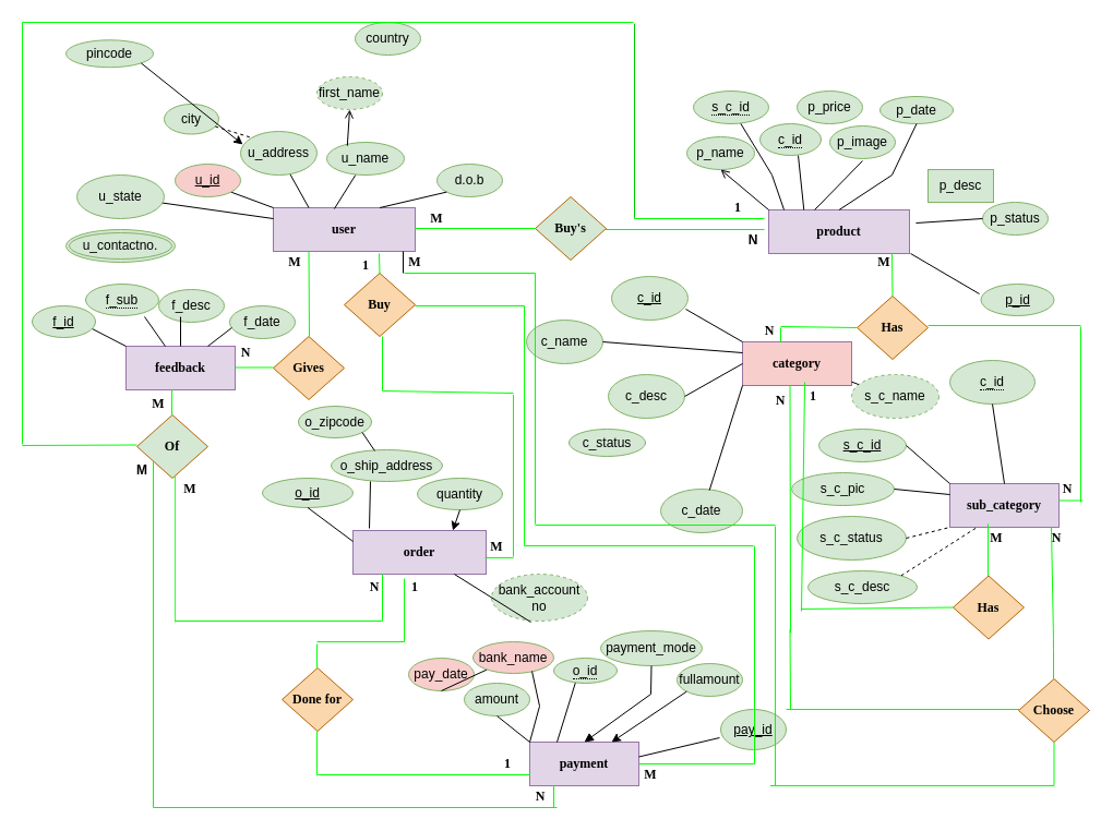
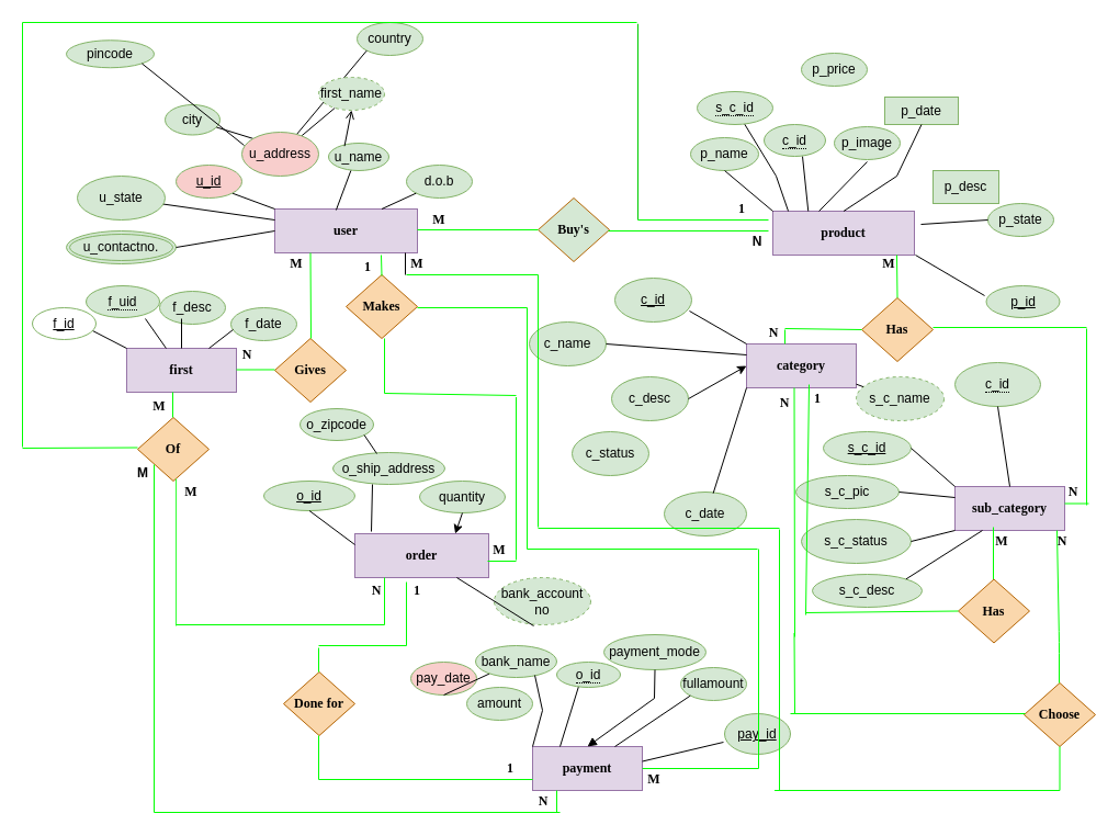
- <mxCell id="7" value="p_price" style="ellipse;whiteSpace=wrap;html=1;align=center;fillColor=#d5e8d4;strokeColor=#82b366;" parent="1" vertex="1"><mxGeometry x="730" y="83" width="60" height="30" as="geometry" /></mxCell>
+ <mxCell id="7" value="p_price" style="ellipse;whiteSpace=wrap;html=1;align=center;fillColor=#d5e8d4;strokeColor=#82b366;" parent="1" vertex="1"><mxGeometry x="730" y="48" width="60" height="30" as="geometry" /></mxCell>
- <mxCell id="53" value="p_date" style="ellipse;whiteSpace=wrap;html=1;align=center;fillColor=#d5e8d4;strokeColor=#82b366;" parent="1" vertex="1"><mxGeometry x="806" y="88" width="67" height="25" as="geometry" /></mxCell>
+ <mxCell id="53" value="p_date" style="whiteSpace=wrap;html=1;align=center;fillColor=#d5e8d4;strokeColor=#82b366;rounded=0;" parent="1" vertex="1"><mxGeometry x="806" y="88" width="67" height="25" as="geometry" /></mxCell>
+ <mxCell id="19" value="" style="endArrow=none;html=1;rounded=0;exitX=0;exitY=1;exitDx=0;exitDy=0;" parent="1" source="17" target="24" edge="1"><mxGeometry relative="1" as="geometry"><mxPoint x="340" y="60" as="sourcePoint" /><mxPoint x="500" y="60" as="targetPoint" /></mxGeometry></mxCell>
- <mxCell id="22" value="" style="endArrow=classic;html=1;rounded=0;entryX=0.029;entryY=0.3;entryDx=0;entryDy=0;entryPerimeter=0;exitX=1;exitY=1;exitDx=0;exitDy=0;" parent="1" source="20" target="24" edge="1"><mxGeometry relative="1" as="geometry"><mxPoint x="60" y="40" as="sourcePoint" /><mxPoint x="130" y="40" as="targetPoint" /></mxGeometry></mxCell>
+ <mxCell id="22" value="" style="endArrow=none;html=1;rounded=0;entryX=0.029;entryY=0.3;entryDx=0;entryDy=0;entryPerimeter=0;exitX=1;exitY=1;exitDx=0;exitDy=0;" parent="1" source="20" target="24" edge="1"><mxGeometry relative="1" as="geometry"><mxPoint x="60" y="40" as="sourcePoint" /><mxPoint x="130" y="40" as="targetPoint" /></mxGeometry></mxCell>
- <mxCell id="18" value="" style="endArrow=none;html=1;rounded=0;entryX=0;entryY=0;entryDx=0;entryDy=0;dashed=1;" parent="1" source="15" target="24" edge="1"><mxGeometry relative="1" as="geometry"><mxPoint x="150" y="40" as="sourcePoint" /><mxPoint x="310" y="40" as="targetPoint" /></mxGeometry></mxCell>
+ <mxCell id="18" value="" style="endArrow=none;html=1;rounded=0;entryX=0;entryY=0;entryDx=0;entryDy=0;" parent="1" source="15" target="24" edge="1"><mxGeometry relative="1" as="geometry"><mxPoint x="150" y="40" as="sourcePoint" /><mxPoint x="310" y="40" as="targetPoint" /></mxGeometry></mxCell>
- <mxCell id="24" value="u_address" style="ellipse;whiteSpace=wrap;html=1;align=center;fillColor=#d5e8d4;strokeColor=#82b366;" parent="1" vertex="1"><mxGeometry x="220" y="120" width="70" height="40" as="geometry" /></mxCell>
+ <mxCell id="24" value="u_address" style="ellipse;whiteSpace=wrap;html=1;align=center;fillColor=#f8cecc;strokeColor=#82b366;" parent="1" vertex="1"><mxGeometry x="220" y="120" width="70" height="40" as="geometry" /></mxCell>
- <mxCell id="4" value="u_name" style="ellipse;whiteSpace=wrap;html=1;align=center;fillColor=#d5e8d4;strokeColor=#82b366;" parent="1" vertex="1"><mxGeometry x="299" y="130" width="71" height="30" as="geometry" /></mxCell>
+ <mxCell id="4" value="u_name" style="ellipse;whiteSpace=wrap;html=1;align=center;fillColor=#d5e8d4;strokeColor=#82b366;" parent="1" vertex="1"><mxGeometry x="299" y="130" width="55" height="25" as="geometry" /></mxCell>
- <mxCell id="11" value="" style="endArrow=open;html=1;rounded=0;exitX=0;exitY=0;exitDx=0;exitDy=0;entryX=0.5;entryY=1;entryDx=0;entryDy=0;" parent="1" source="3" target="6" edge="1"><mxGeometry relative="1" as="geometry"><mxPoint x="640" y="120" as="sourcePoint" /><mxPoint x="720" y="170" as="targetPoint" /></mxGeometry></mxCell>
+ <mxCell id="11" value="" style="endArrow=none;html=1;rounded=0;exitX=0;exitY=0;exitDx=0;exitDy=0;entryX=0.5;entryY=1;entryDx=0;entryDy=0;" parent="1" source="3" target="6" edge="1"><mxGeometry relative="1" as="geometry"><mxPoint x="640" y="120" as="sourcePoint" /><mxPoint x="720" y="170" as="targetPoint" /></mxGeometry></mxCell>
- <mxCell id="5" value="d.o.b" style="ellipse;whiteSpace=wrap;html=1;align=center;fillColor=#d5e8d4;strokeColor=#82b366;" parent="1" vertex="1"><mxGeometry x="400" y="150" width="60" height="30" as="geometry" /></mxCell>
+ <mxCell id="5" value="d.o.b" style="ellipse;whiteSpace=wrap;html=1;align=center;fillColor=#d5e8d4;strokeColor=#82b366;" parent="1" vertex="1"><mxGeometry x="370" y="150" width="60" height="30" as="geometry" /></mxCell>
- <mxCell id="16" value="" style="endArrow=none;html=1;rounded=0;entryX=0.25;entryY=0;entryDx=0;entryDy=0;" parent="1" source="24" target="2" edge="1"><mxGeometry relative="1" as="geometry"><mxPoint x="260" y="130" as="sourcePoint" /><mxPoint x="420" y="130" as="targetPoint" /></mxGeometry></mxCell>
+ <mxCell id="16" value="" style="endArrow=none;html=1;rounded=0;" parent="1" source="24" target="21" edge="1"><mxGeometry relative="1" as="geometry"><mxPoint x="260" y="130" as="sourcePoint" /><mxPoint x="420" y="130" as="targetPoint" /></mxGeometry></mxCell>
- <mxCell id="51" value="p_status" style="ellipse;whiteSpace=wrap;html=1;align=center;fillColor=#d5e8d4;strokeColor=#82b366;" parent="1" vertex="1"><mxGeometry x="900" y="185" width="60" height="30" as="geometry" /></mxCell>
+ <mxCell id="51" value="p_state" style="ellipse;whiteSpace=wrap;html=1;align=center;fillColor=#d5e8d4;strokeColor=#82b366;" parent="1" vertex="1"><mxGeometry x="900" y="185" width="60" height="30" as="geometry" /></mxCell>
+ <mxCell id="29" value="" style="endArrow=none;html=1;rounded=0;exitX=1;exitY=0.5;exitDx=0;exitDy=0;entryX=0;entryY=0.5;entryDx=0;entryDy=0;" parent="1" source="28" target="2" edge="1"><mxGeometry relative="1" as="geometry"><mxPoint x="110" y="220" as="sourcePoint" /><mxPoint x="270" y="220" as="targetPoint" /></mxGeometry></mxCell>
- <mxCell id="93" value="&lt;span style=&quot;border-bottom: 1px dotted&quot;&gt;f_sub&lt;/span&gt;" style="ellipse;whiteSpace=wrap;html=1;align=center;fillColor=#d5e8d4;strokeColor=#82b366;" parent="1" vertex="1"><mxGeometry x="78" y="260" width="67" height="29" as="geometry" /></mxCell>
+ <mxCell id="93" value="&lt;span style=&quot;border-bottom: 1px dotted&quot;&gt;f_uid&lt;/span&gt;" style="ellipse;whiteSpace=wrap;html=1;align=center;fillColor=#d5e8d4;strokeColor=#82b366;" parent="1" vertex="1"><mxGeometry x="78" y="260" width="67" height="29" as="geometry" /></mxCell>
- <mxCell id="106" value="&lt;font face=&quot;Lucida Console&quot;&gt;&lt;b&gt;Buy&lt;/b&gt;&lt;/font&gt;" style="rhombus;whiteSpace=wrap;html=1;fillColor=#fad7ac;strokeColor=#b46504;" parent="1" vertex="1"><mxGeometry x="315" y="250" width="65" height="58" as="geometry" /></mxCell>
+ <mxCell id="106" value="&lt;font face=&quot;Lucida Console&quot;&gt;&lt;b&gt;Makes&lt;/b&gt;&lt;/font&gt;" style="rhombus;whiteSpace=wrap;html=1;fillColor=#fad7ac;strokeColor=#b46504;" parent="1" vertex="1"><mxGeometry x="315" y="250" width="65" height="58" as="geometry" /></mxCell>
- <mxCell id="66" value="f_id" style="ellipse;whiteSpace=wrap;html=1;align=center;fontStyle=4;fillColor=#d5e8d4;strokeColor=#82b366;" parent="1" vertex="1"><mxGeometry x="29" y="280" width="58" height="29" as="geometry" /></mxCell>
+ <mxCell id="66" value="f_id" style="ellipse;whiteSpace=wrap;html=1;align=center;fontStyle=4;fillColor=#ffffff;strokeColor=#82b366;" parent="1" vertex="1"><mxGeometry x="29" y="280" width="58" height="29" as="geometry" /></mxCell>
- <mxCell id="25" value="&lt;font face=&quot;Lucida Console&quot;&gt;&lt;b&gt;category&lt;/b&gt;&lt;/font&gt;" style="whiteSpace=wrap;html=1;align=center;fillColor=#f8cecc;strokeColor=#9673a6;" parent="1" vertex="1"><mxGeometry x="680" y="313" width="100" height="40" as="geometry" /></mxCell>
+ <mxCell id="25" value="&lt;font face=&quot;Lucida Console&quot;&gt;&lt;b&gt;category&lt;/b&gt;&lt;/font&gt;" style="whiteSpace=wrap;html=1;align=center;fillColor=#e1d5e7;strokeColor=#9673a6;" parent="1" vertex="1"><mxGeometry x="680" y="313" width="100" height="40" as="geometry" /></mxCell>
- <mxCell id="37" value="" style="endArrow=none;html=1;rounded=0;exitX=1;exitY=0.5;exitDx=0;exitDy=0;entryX=0;entryY=0.5;entryDx=0;entryDy=0;" parent="1" source="33" target="25" edge="1"><mxGeometry relative="1" as="geometry"><mxPoint x="615" y="373" as="sourcePoint" /><mxPoint x="775" y="373" as="targetPoint" /></mxGeometry></mxCell>
+ <mxCell id="37" value="" style="endArrow=classic;html=1;rounded=0;exitX=1;exitY=0.5;exitDx=0;exitDy=0;entryX=0;entryY=0.5;entryDx=0;entryDy=0;" parent="1" source="33" target="25" edge="1"><mxGeometry relative="1" as="geometry"><mxPoint x="615" y="373" as="sourcePoint" /><mxPoint x="775" y="373" as="targetPoint" /></mxGeometry></mxCell>
- <mxCell id="26" value="&lt;font face=&quot;Lucida Console&quot;&gt;&lt;b&gt;feedback&lt;/b&gt;&lt;/font&gt;" style="whiteSpace=wrap;html=1;align=center;fillColor=#e1d5e7;strokeColor=#9673a6;" parent="1" vertex="1"><mxGeometry x="115" y="317" width="100" height="40" as="geometry" /></mxCell>
+ <mxCell id="26" value="&lt;font face=&quot;Lucida Console&quot;&gt;&lt;b&gt;first&lt;/b&gt;&lt;/font&gt;" style="whiteSpace=wrap;html=1;align=center;fillColor=#e1d5e7;strokeColor=#9673a6;" parent="1" vertex="1"><mxGeometry x="115" y="317" width="100" height="40" as="geometry" /></mxCell>
- <mxCell id="32" value="c_status" style="ellipse;whiteSpace=wrap;html=1;align=center;fillColor=#d5e8d4;strokeColor=#82b366;" parent="1" vertex="1"><mxGeometry x="521" y="393" width="70" height="25" as="geometry" /></mxCell>
+ <mxCell id="32" value="c_status" style="ellipse;whiteSpace=wrap;html=1;align=center;fillColor=#d5e8d4;strokeColor=#82b366;" parent="1" vertex="1"><mxGeometry x="521" y="393" width="70" height="40" as="geometry" /></mxCell>
- <mxCell id="107" value="&lt;b&gt;&lt;font face=&quot;Lucida Console&quot;&gt;Of&lt;/font&gt;&lt;/b&gt;" style="rhombus;whiteSpace=wrap;html=1;fillColor=#d5e8d4;strokeColor=#b46504;" parent="1" vertex="1"><mxGeometry x="125" y="380" width="65" height="58" as="geometry" /></mxCell>
+ <mxCell id="107" value="&lt;b&gt;&lt;font face=&quot;Lucida Console&quot;&gt;Of&lt;/font&gt;&lt;/b&gt;" style="rhombus;whiteSpace=wrap;html=1;fillColor=#fad7ac;strokeColor=#b46504;" parent="1" vertex="1"><mxGeometry x="125" y="380" width="65" height="58" as="geometry" /></mxCell>
- <mxCell id="49" value="" style="endArrow=none;html=1;rounded=0;exitX=1;exitY=0.5;exitDx=0;exitDy=0;entryX=0;entryY=1;entryDx=0;entryDy=0;dashed=1;" parent="1" source="44" target="40" edge="1"><mxGeometry relative="1" as="geometry"><mxPoint x="840" y="513" as="sourcePoint" /><mxPoint x="1000" y="513" as="targetPoint" /></mxGeometry></mxCell>
+ <mxCell id="49" value="" style="endArrow=none;html=1;rounded=0;exitX=1;exitY=0.5;exitDx=0;exitDy=0;entryX=0;entryY=1;entryDx=0;entryDy=0;" parent="1" source="44" target="40" edge="1"><mxGeometry relative="1" as="geometry"><mxPoint x="840" y="513" as="sourcePoint" /><mxPoint x="1000" y="513" as="targetPoint" /></mxGeometry></mxCell>
- <mxCell id="50" value="" style="endArrow=none;html=1;rounded=0;exitX=1;exitY=0;exitDx=0;exitDy=0;entryX=0.25;entryY=1;entryDx=0;entryDy=0;dashed=1;" parent="1" source="45" target="40" edge="1"><mxGeometry relative="1" as="geometry"><mxPoint x="860" y="533" as="sourcePoint" /><mxPoint x="1020" y="533" as="targetPoint" /></mxGeometry></mxCell>
+ <mxCell id="50" value="" style="endArrow=none;html=1;rounded=0;exitX=1;exitY=0;exitDx=0;exitDy=0;entryX=0.25;entryY=1;entryDx=0;entryDy=0;" parent="1" source="45" target="40" edge="1"><mxGeometry relative="1" as="geometry"><mxPoint x="860" y="533" as="sourcePoint" /><mxPoint x="1020" y="533" as="targetPoint" /></mxGeometry></mxCell>
- <mxCell id="87" value="bank_name" style="ellipse;whiteSpace=wrap;html=1;align=center;fillColor=#f8cecc;strokeColor=#82b366;" parent="1" vertex="1"><mxGeometry x="433" y="588" width="74" height="29" as="geometry" /></mxCell>
+ <mxCell id="87" value="bank_name" style="ellipse;whiteSpace=wrap;html=1;align=center;fillColor=#d5e8d4;strokeColor=#82b366;" parent="1" vertex="1"><mxGeometry x="433" y="588" width="74" height="29" as="geometry" /></mxCell>
- <mxCell id="80" value="" style="endArrow=none;html=1;rounded=0;exitX=0.5;exitY=1;exitDx=0;exitDy=0;entryX=0;entryY=0;entryDx=0;entryDy=0;" parent="1" source="76" target="75" edge="1"><mxGeometry relative="1" as="geometry"><mxPoint x="208" y="570" as="sourcePoint" /><mxPoint x="368" y="570" as="targetPoint" /></mxGeometry></mxCell>
- <mxCell id="83" value="" style="endArrow=classic;html=1;rounded=0;exitX=0;exitY=1;exitDx=0;exitDy=0;entryX=0.75;entryY=0;entryDx=0;entryDy=0;" parent="1" source="78" target="75" edge="1"><mxGeometry relative="1" as="geometry"><mxPoint x="208" y="570" as="sourcePoint" /><mxPoint x="368" y="570" as="targetPoint" /></mxGeometry></mxCell>
+ <mxCell id="83" value="" style="endArrow=none;html=1;rounded=0;exitX=0;exitY=1;exitDx=0;exitDy=0;entryX=0.75;entryY=0;entryDx=0;entryDy=0;" parent="1" source="78" target="75" edge="1"><mxGeometry relative="1" as="geometry"><mxPoint x="208" y="570" as="sourcePoint" /><mxPoint x="368" y="570" as="targetPoint" /></mxGeometry></mxCell>
